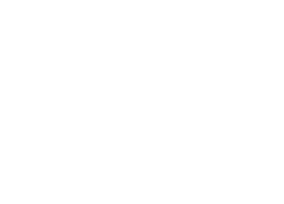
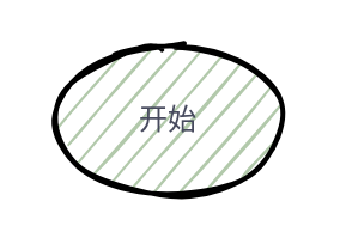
+ <mxCell id="2" value="开始" style="strokeWidth=2;html=1;shape=mxgraph.flowchart.start_1;whiteSpace=wrap;rounded=1;sketch=1;fontFamily=Comic Sans MS;fontColor=#46495D;fillColor=#B2C9AB;" vertex="1" parent="1"><mxGeometry x="20" y="20" width="100" height="60" as="geometry" /></mxCell>
